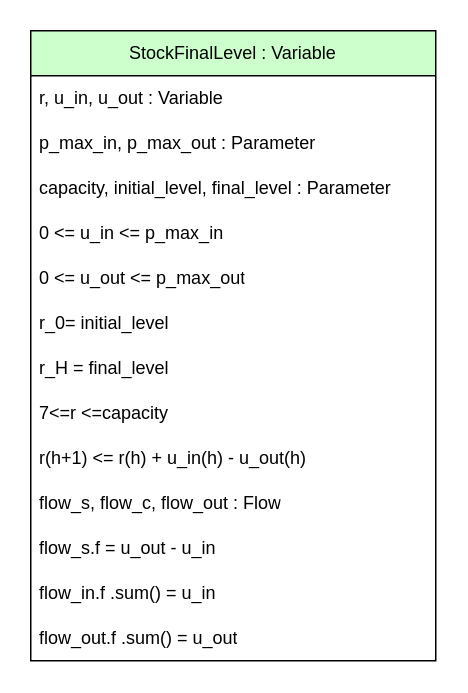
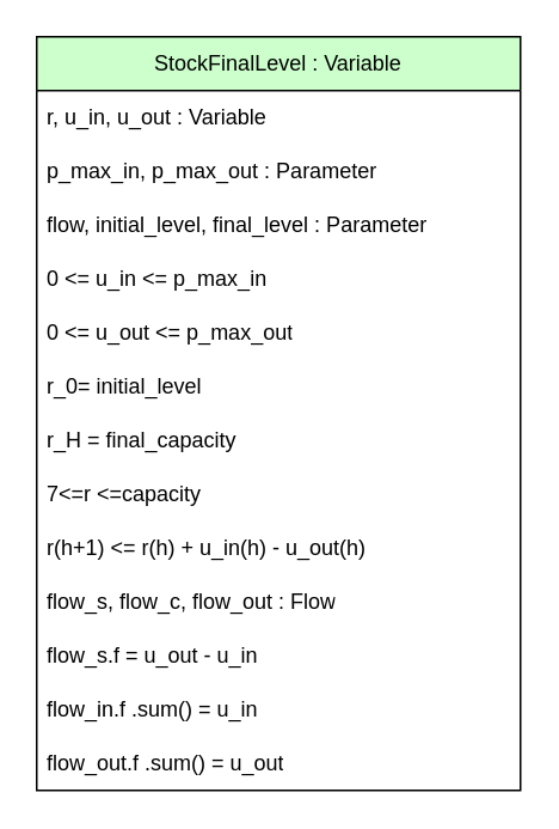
- <mxCell id="5" value="capacity, initial_level, final_level : Parameter" style="text;strokeColor=none;fillColor=none;align=left;verticalAlign=middle;spacingLeft=4;spacingRight=4;overflow=hidden;points=[[0,0.5],[1,0.5]];portConstraint=eastwest;rotatable=0;whiteSpace=wrap;html=1;" parent="2" vertex="1"><mxGeometry y="90" width="270" height="30" as="geometry" /></mxCell>
+ <mxCell id="5" value="flow, initial_level, final_level : Parameter" style="text;strokeColor=none;fillColor=none;align=left;verticalAlign=middle;spacingLeft=4;spacingRight=4;overflow=hidden;points=[[0,0.5],[1,0.5]];portConstraint=eastwest;rotatable=0;whiteSpace=wrap;html=1;" parent="2" vertex="1"><mxGeometry y="90" width="270" height="30" as="geometry" /></mxCell>
- <mxCell id="9" value="r_H = final_level" style="text;strokeColor=none;fillColor=none;align=left;verticalAlign=middle;spacingLeft=4;spacingRight=4;overflow=hidden;points=[[0,0.5],[1,0.5]];portConstraint=eastwest;rotatable=0;whiteSpace=wrap;html=1;" parent="2" vertex="1"><mxGeometry y="210" width="270" height="30" as="geometry" /></mxCell>
+ <mxCell id="9" value="r_H = final_capacity" style="text;strokeColor=none;fillColor=none;align=left;verticalAlign=middle;spacingLeft=4;spacingRight=4;overflow=hidden;points=[[0,0.5],[1,0.5]];portConstraint=eastwest;rotatable=0;whiteSpace=wrap;html=1;" parent="2" vertex="1"><mxGeometry y="210" width="270" height="30" as="geometry" /></mxCell>
